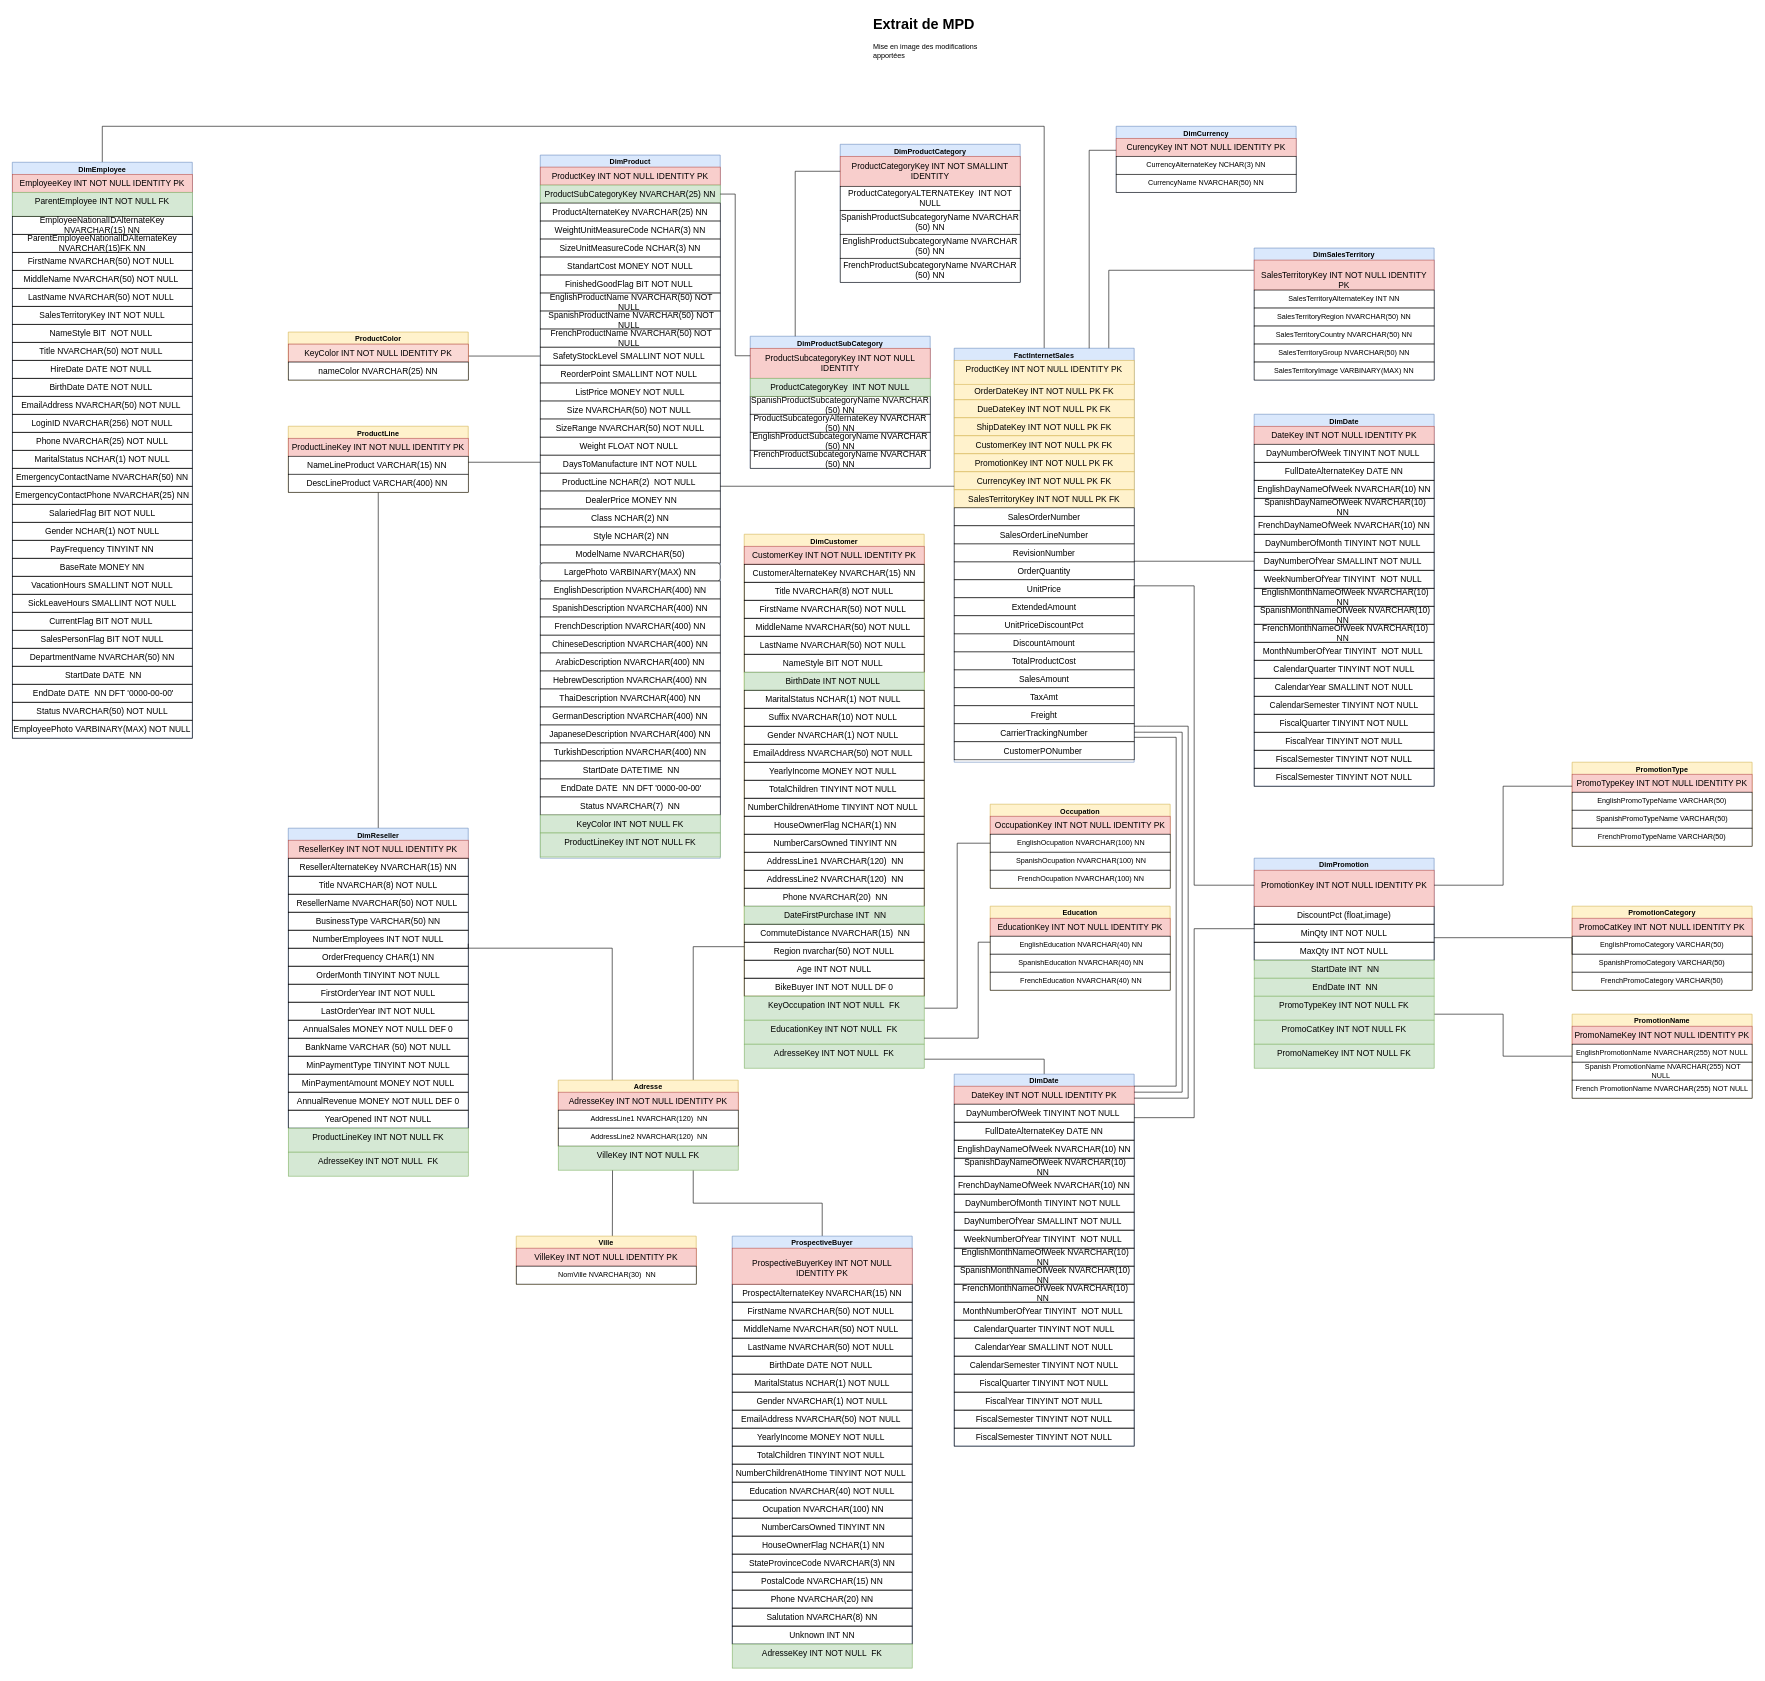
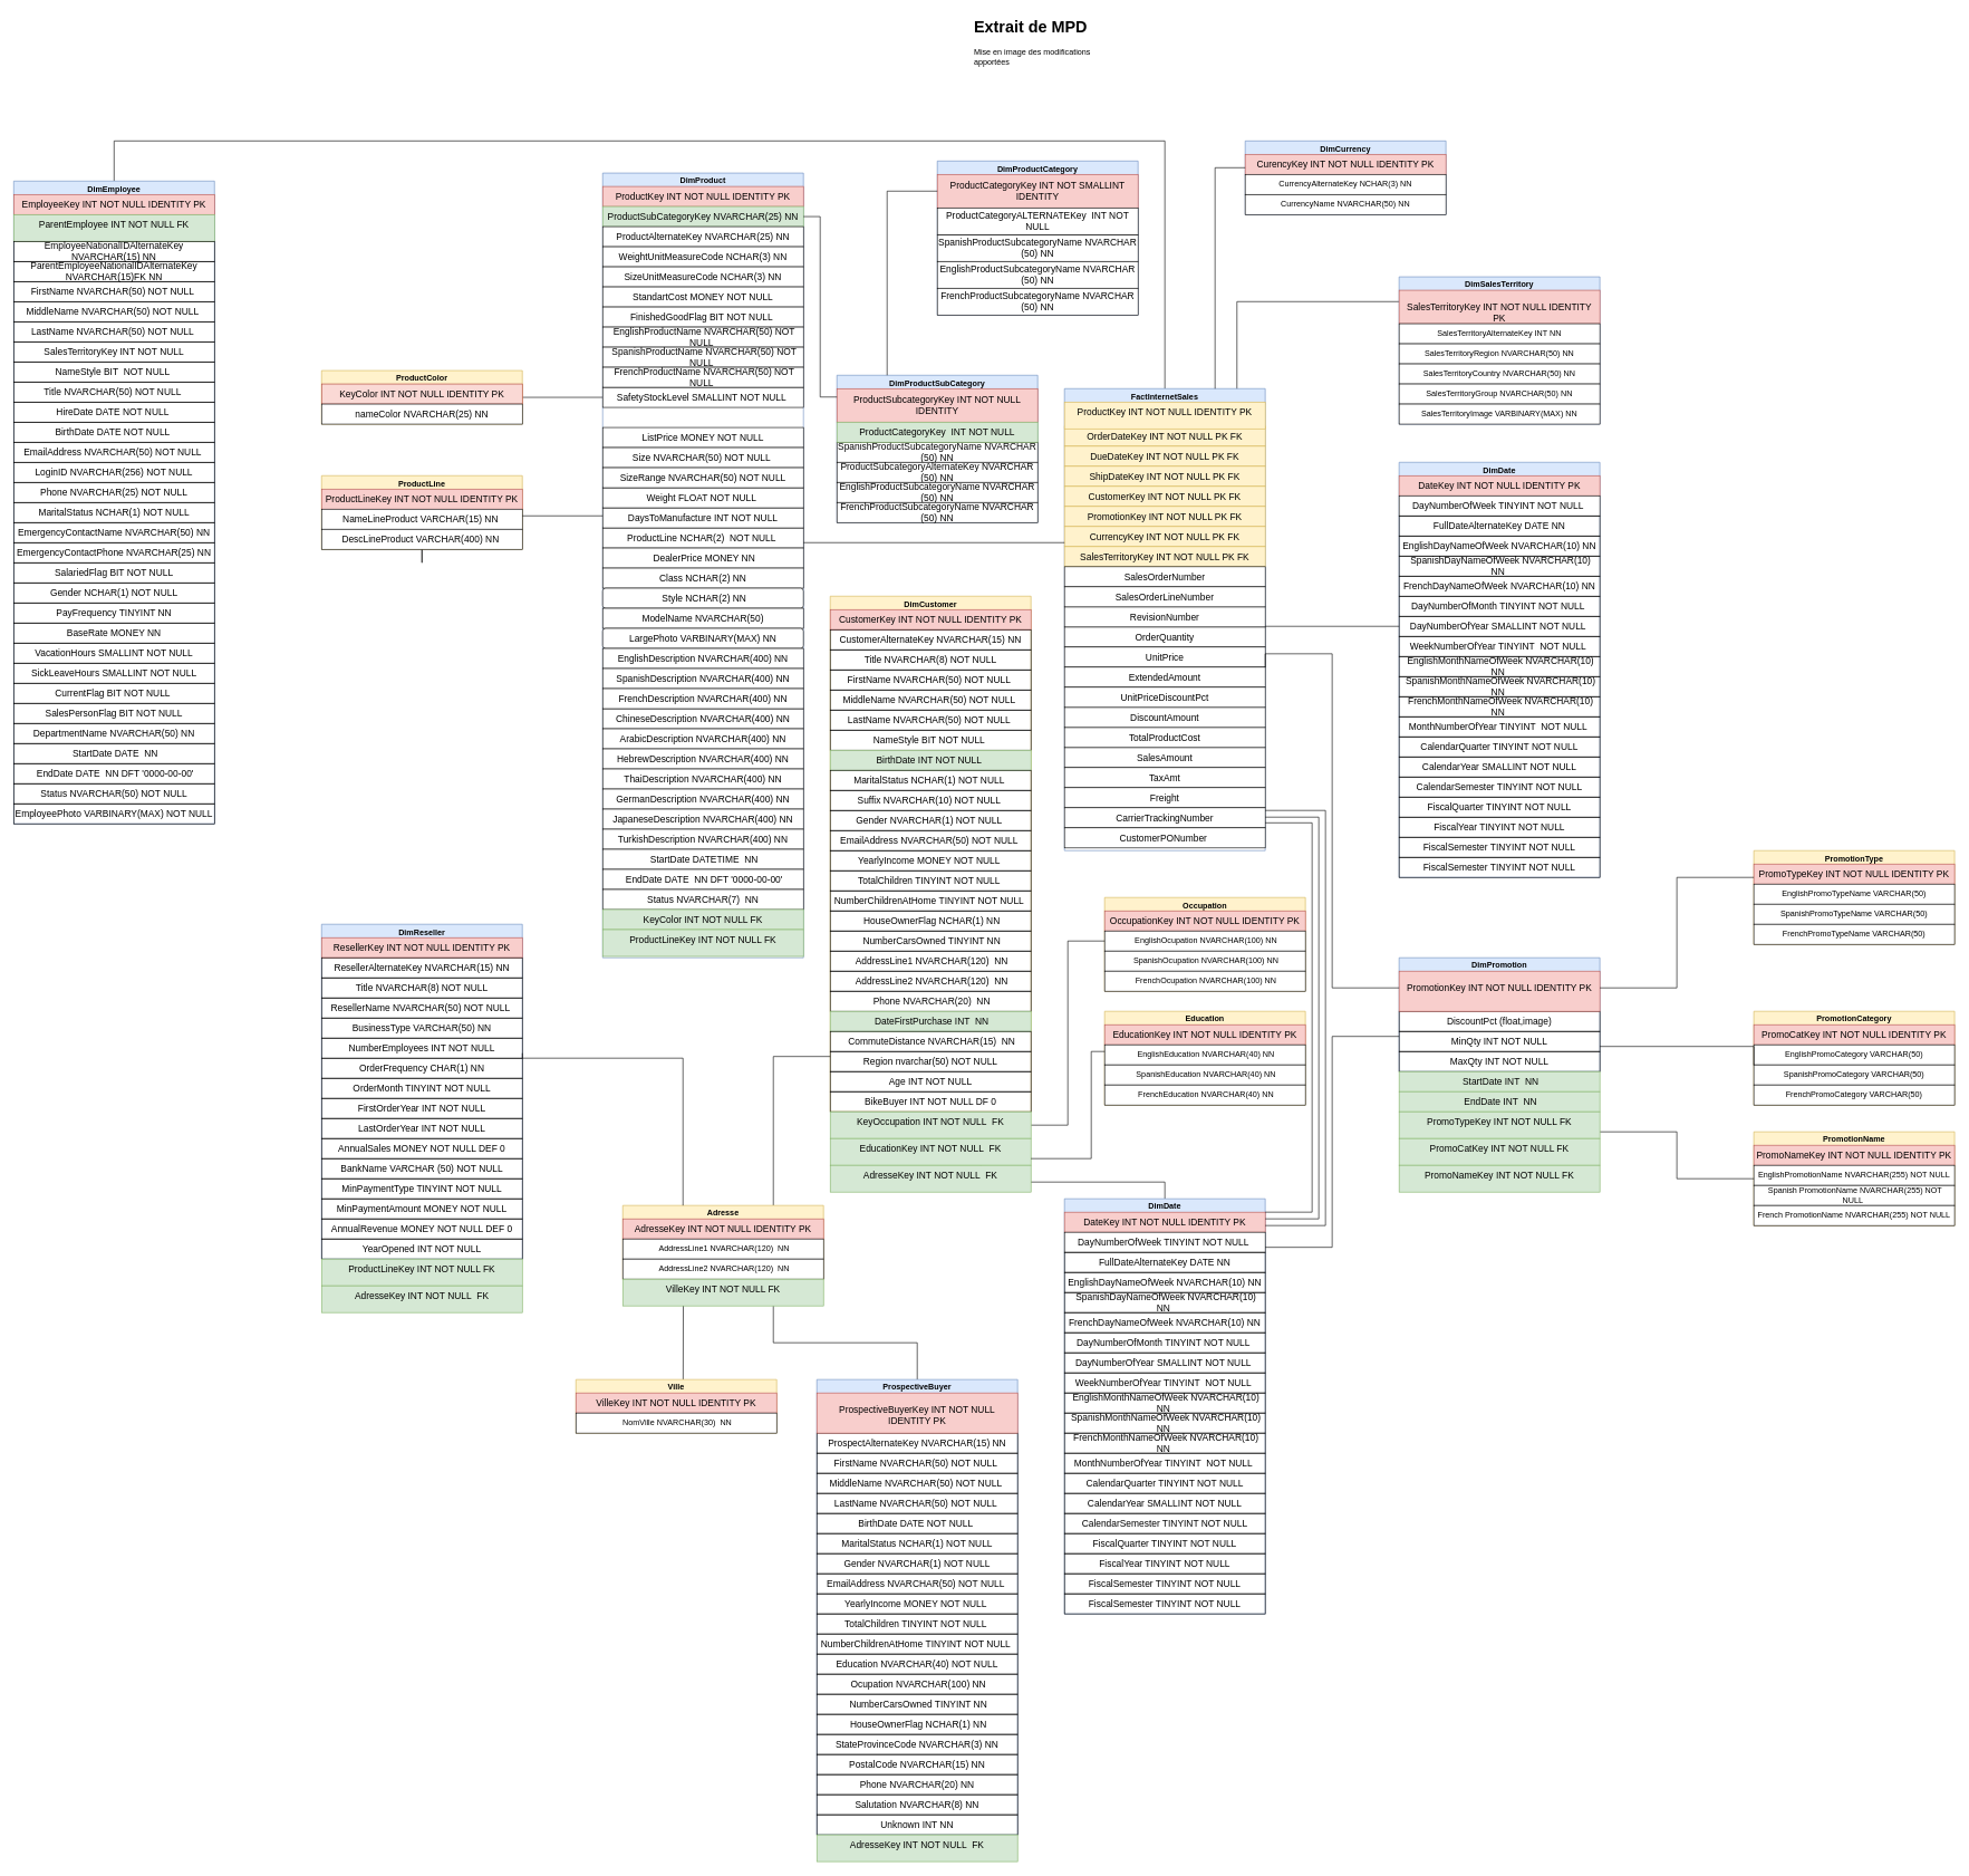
- <mxCell id="57" value="ReorderPoint SMALLINT NOT NULL&amp;nbsp;" style="rounded=0;whiteSpace=wrap;html=1;labelBackgroundColor=none;fontSize=14;" parent="46" vertex="1"><mxGeometry y="350" width="300" height="30" as="geometry" /></mxCell>
- <mxCell id="65" value="&amp;nbsp;Style NCHAR(2) NN" style="rounded=0;whiteSpace=wrap;html=1;labelBackgroundColor=none;fontSize=14;" parent="46" vertex="1"><mxGeometry y="620" width="300" height="30" as="geometry" /></mxCell>
+ <mxCell id="65" value="&amp;nbsp;Style NCHAR(2) NN" style="whiteSpace=wrap;html=1;labelBackgroundColor=none;fontSize=14;rounded=1;" parent="46" vertex="1"><mxGeometry y="620" width="300" height="30" as="geometry" /></mxCell>
- <mxCell id="40" style="edgeStyle=orthogonalEdgeStyle;rounded=0;orthogonalLoop=1;jettySize=auto;html=1;exitX=0.5;exitY=1;exitDx=0;exitDy=0;entryX=0.5;entryY=0;entryDx=0;entryDy=0;fontSize=14;endArrow=none;endFill=0;" parent="1" source="41" target="147" edge="1"><mxGeometry relative="1" as="geometry" /></mxCell>
+ <mxCell id="40" style="edgeStyle=orthogonalEdgeStyle;rounded=0;orthogonalLoop=1;jettySize=auto;html=1;exitX=0.5;exitY=1;exitDx=0;exitDy=0;fontSize=14;endArrow=none;endFill=0;" parent="1" source="41" target="45" edge="1"><mxGeometry relative="1" as="geometry" /></mxCell>
